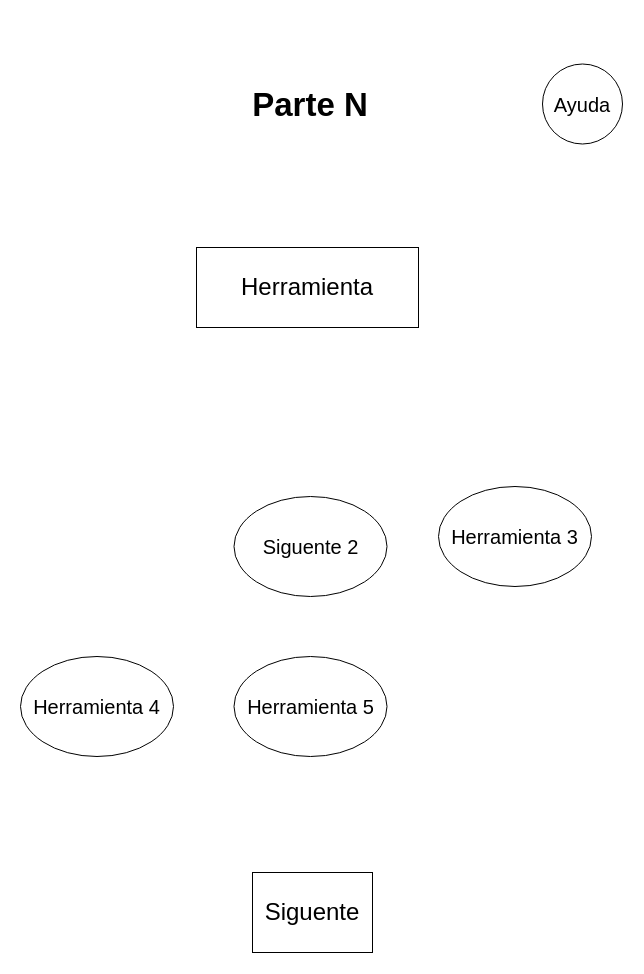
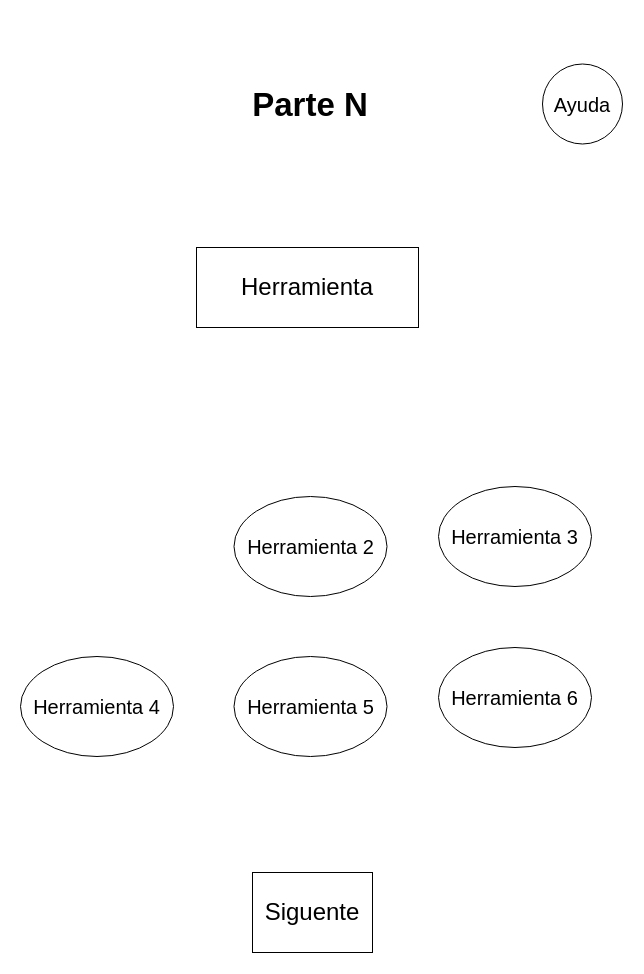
- <mxCell id="5" value="&lt;span style=&quot;font-size: 20px;&quot;&gt;Siguente 2&lt;/span&gt;" style="ellipse;whiteSpace=wrap;html=1;rounded=0;strokeColor=default;align=center;verticalAlign=middle;fontFamily=Helvetica;fontSize=12;fontColor=default;fillColor=default;" parent="1" vertex="1"><mxGeometry x="233.5" y="496" width="153" height="100" as="geometry" /></mxCell>
+ <mxCell id="5" value="&lt;span style=&quot;font-size: 20px;&quot;&gt;Herramienta 2&lt;/span&gt;" style="ellipse;whiteSpace=wrap;html=1;rounded=0;strokeColor=default;align=center;verticalAlign=middle;fontFamily=Helvetica;fontSize=12;fontColor=default;fillColor=default;" parent="1" vertex="1"><mxGeometry x="233.5" y="496" width="153" height="100" as="geometry" /></mxCell>
+ <mxCell id="9" value="&lt;span style=&quot;font-size: 20px;&quot;&gt;Herramienta 6&lt;/span&gt;" style="ellipse;whiteSpace=wrap;html=1;rounded=0;strokeColor=default;align=center;verticalAlign=middle;fontFamily=Helvetica;fontSize=12;fontColor=default;fillColor=default;" parent="1" vertex="1"><mxGeometry x="438" y="647" width="153" height="100" as="geometry" /></mxCell>
